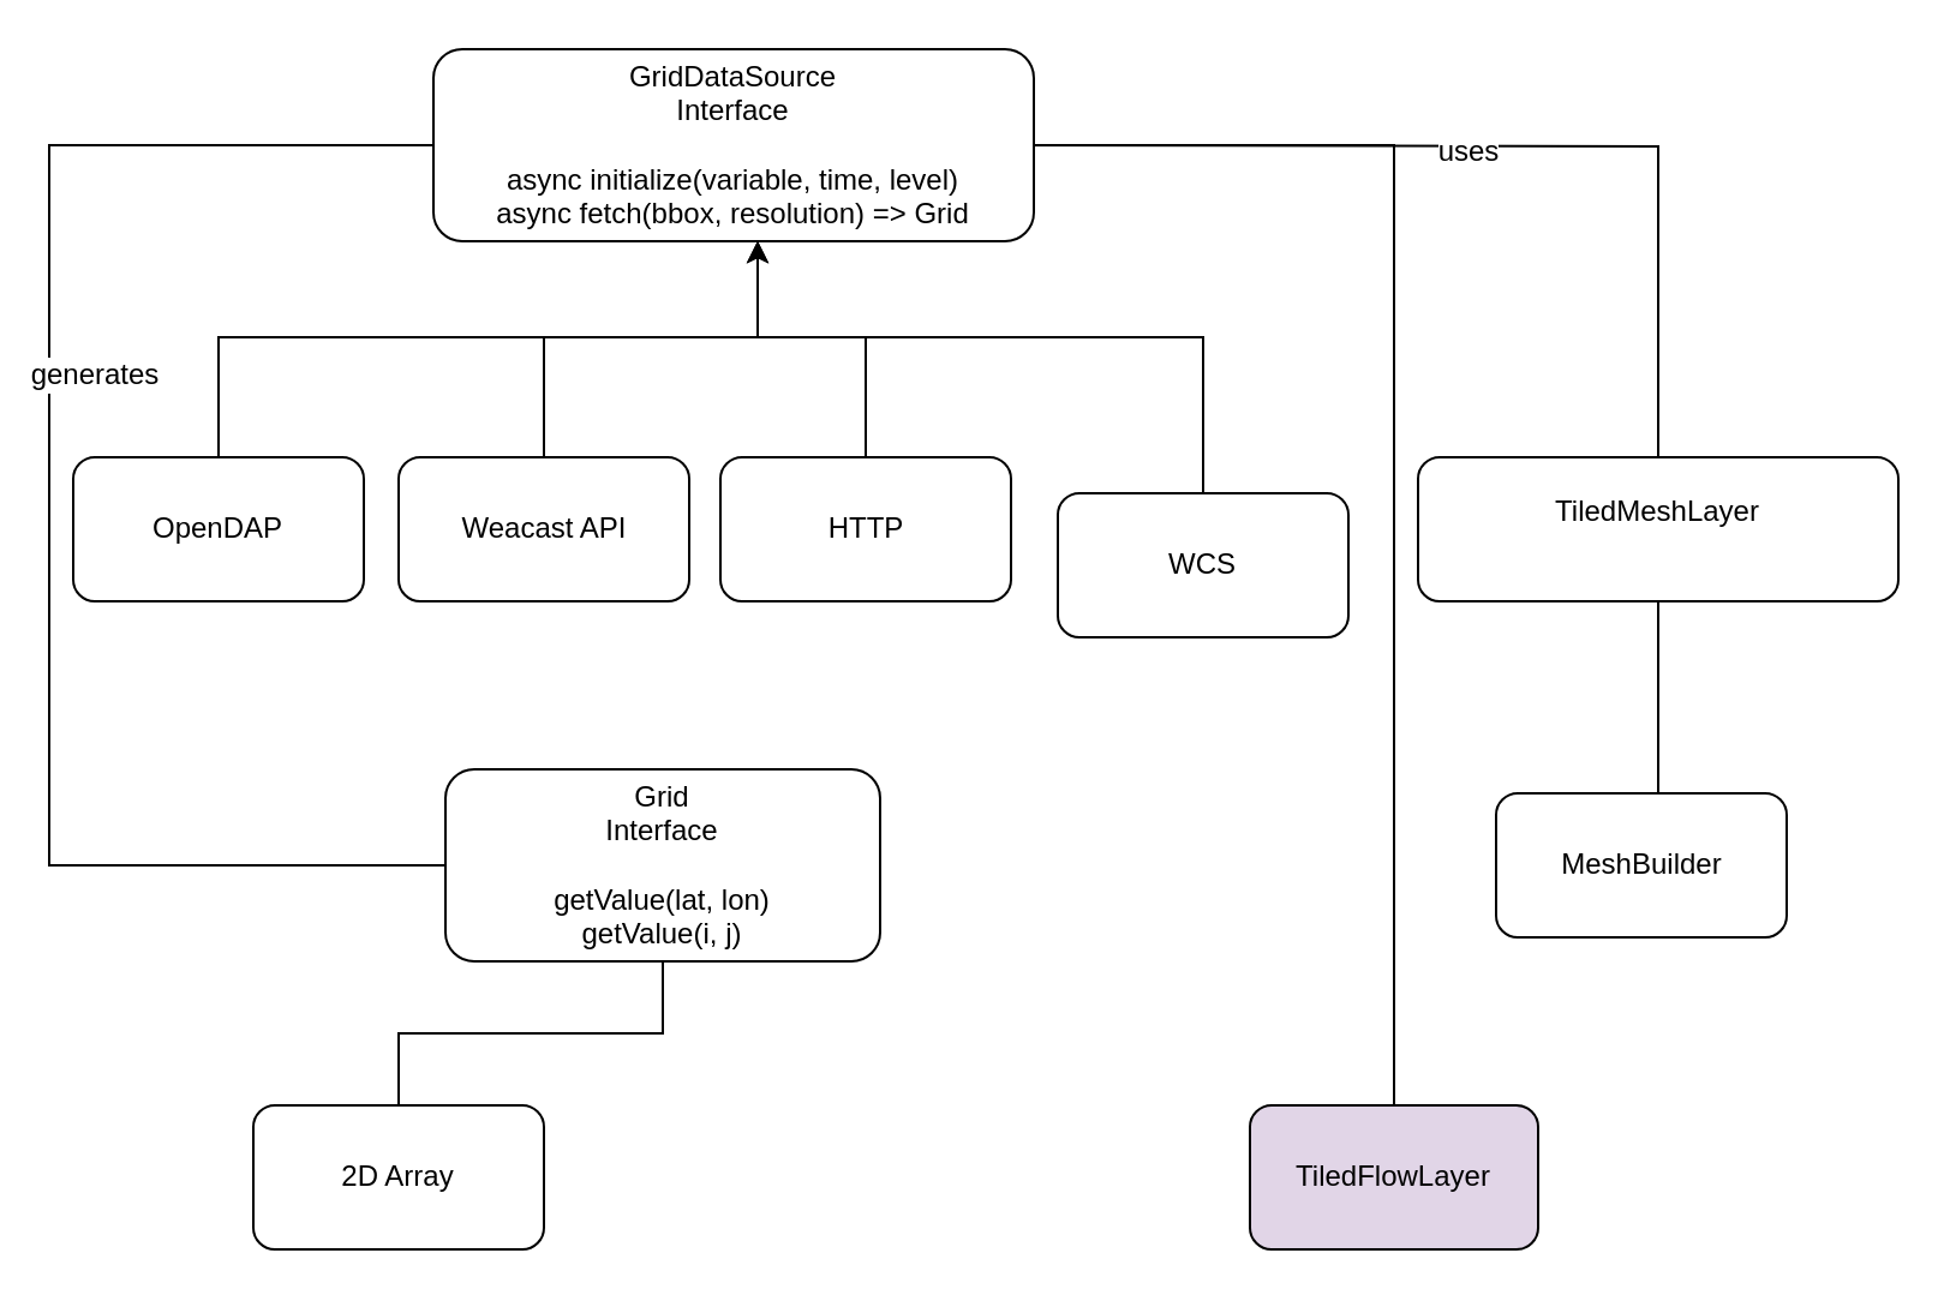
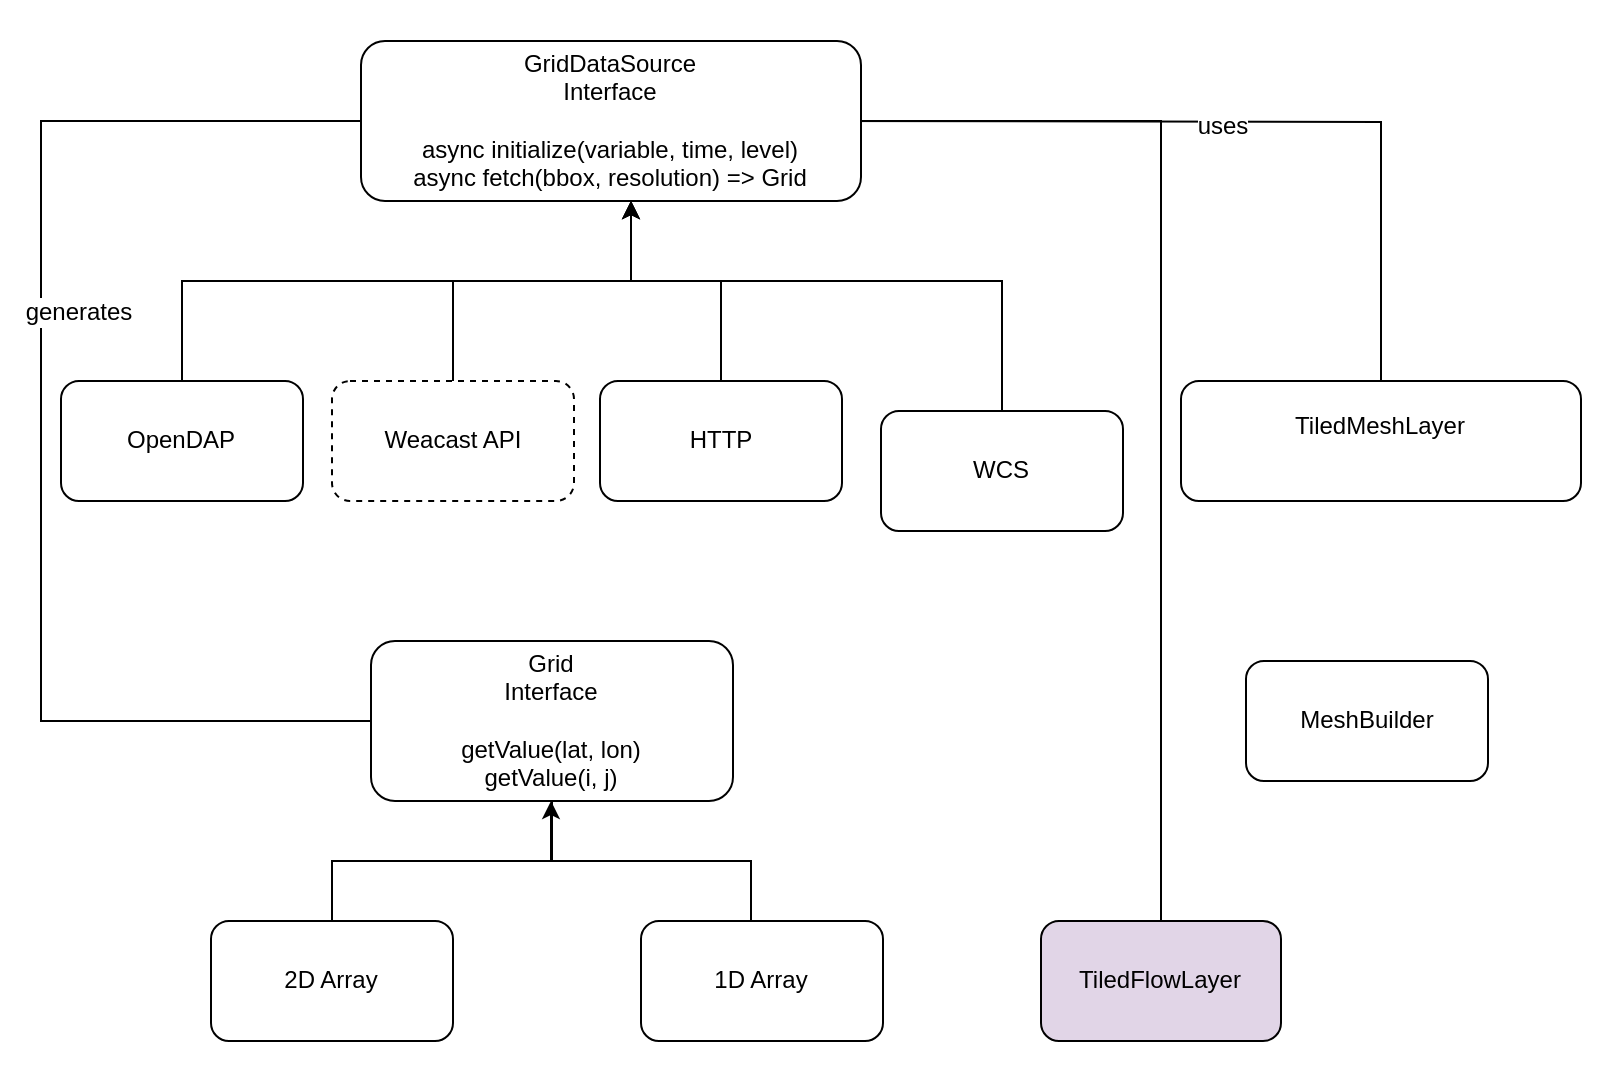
- <mxCell id="11" value="Weacast API" style="rounded=1;whiteSpace=wrap;html=1;" parent="1" vertex="1"><mxGeometry x="165.5" y="190" width="121" height="60" as="geometry" /></mxCell>
+ <mxCell id="11" value="Weacast API" style="rounded=1;whiteSpace=wrap;html=1;dashed=1;" parent="1" vertex="1"><mxGeometry x="165.5" y="190" width="121" height="60" as="geometry" /></mxCell>
- <mxCell id="19" style="edgeStyle=orthogonalEdgeStyle;rounded=0;orthogonalLoop=1;jettySize=auto;html=1;exitX=0.5;exitY=1;exitDx=0;exitDy=0;entryX=0.5;entryY=0;entryDx=0;entryDy=0;endArrow=none;endFill=0;" parent="1" source="20" target="21" edge="1"><mxGeometry relative="1" as="geometry"><Array as="points"><mxPoint x="690" y="330" /></Array></mxGeometry></mxCell>
+ <mxCell id="15" style="edgeStyle=orthogonalEdgeStyle;rounded=0;orthogonalLoop=1;jettySize=auto;html=1;exitX=0.5;exitY=0;exitDx=0;exitDy=0;" parent="1" source="16" target="7" edge="1"><mxGeometry relative="1" as="geometry"><Array as="points"><mxPoint x="375" y="430" /><mxPoint x="275" y="430" /></Array></mxGeometry></mxCell>
+ <mxCell id="16" value="1D Array" style="rounded=1;whiteSpace=wrap;html=1;" parent="1" vertex="1"><mxGeometry x="320" y="460" width="121" height="60" as="geometry" /></mxCell>
